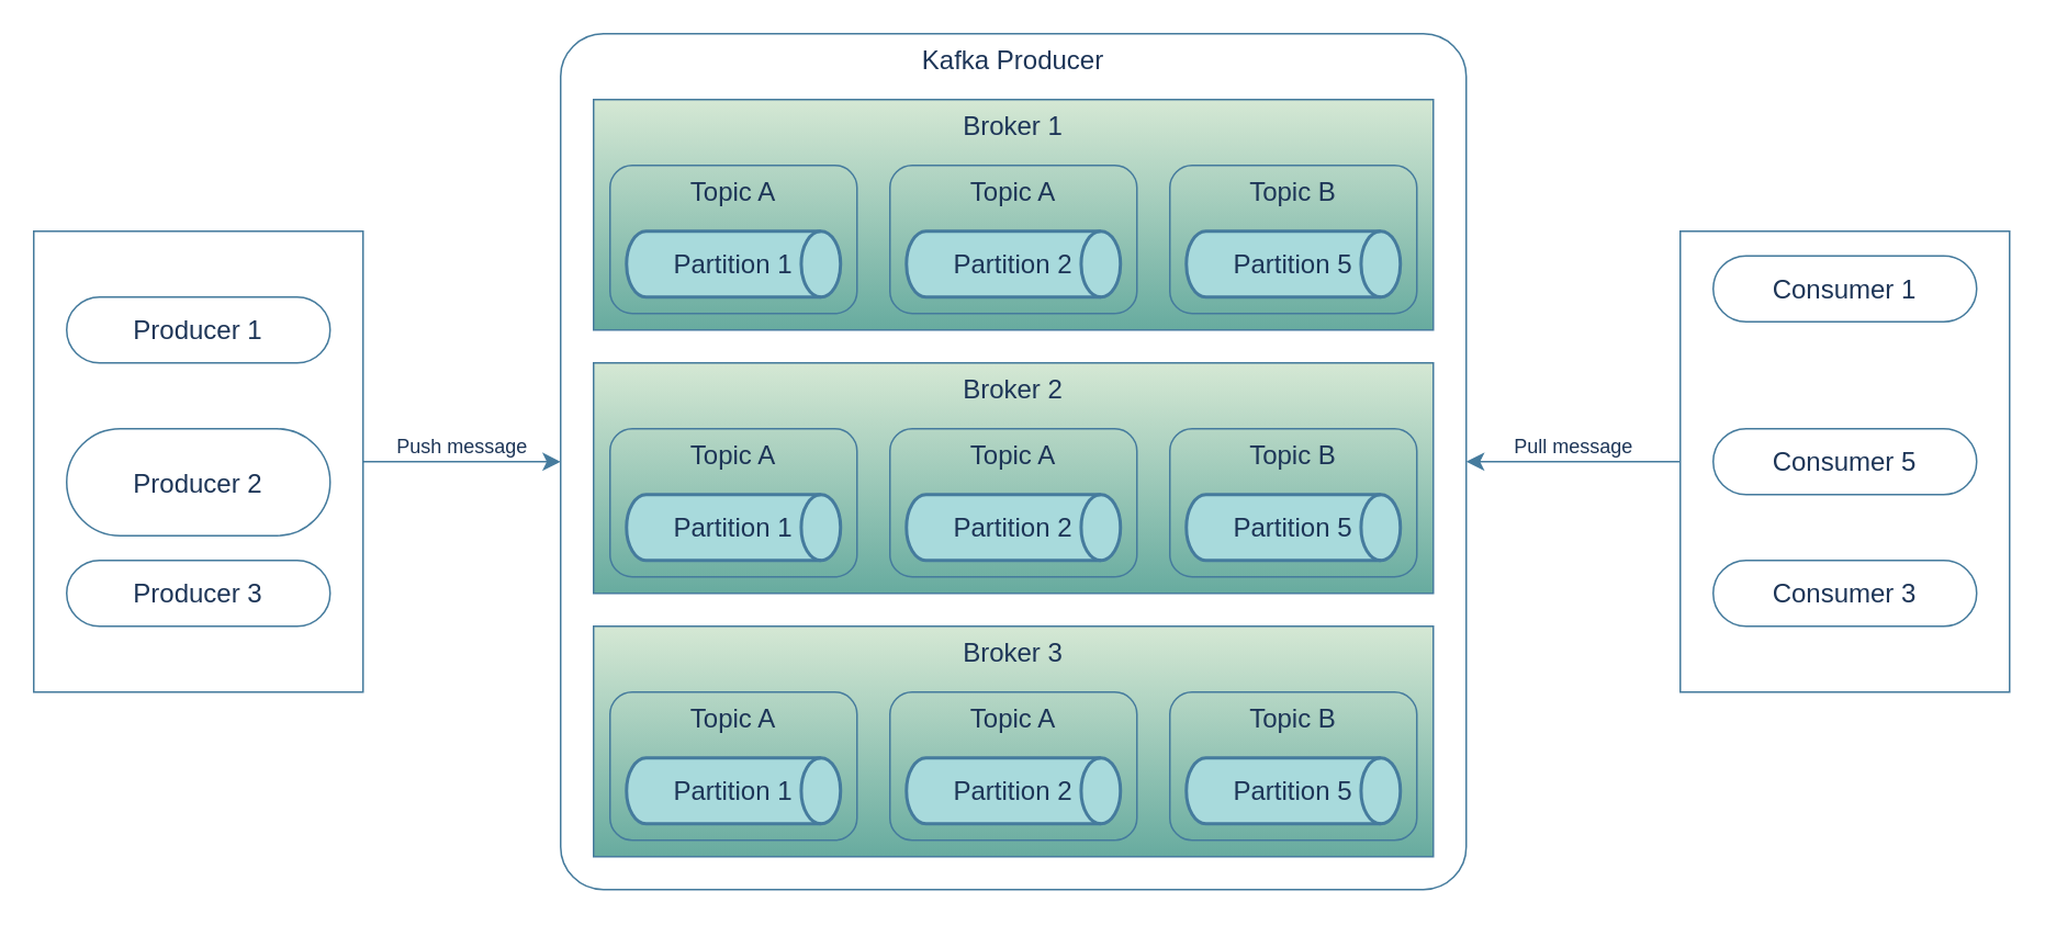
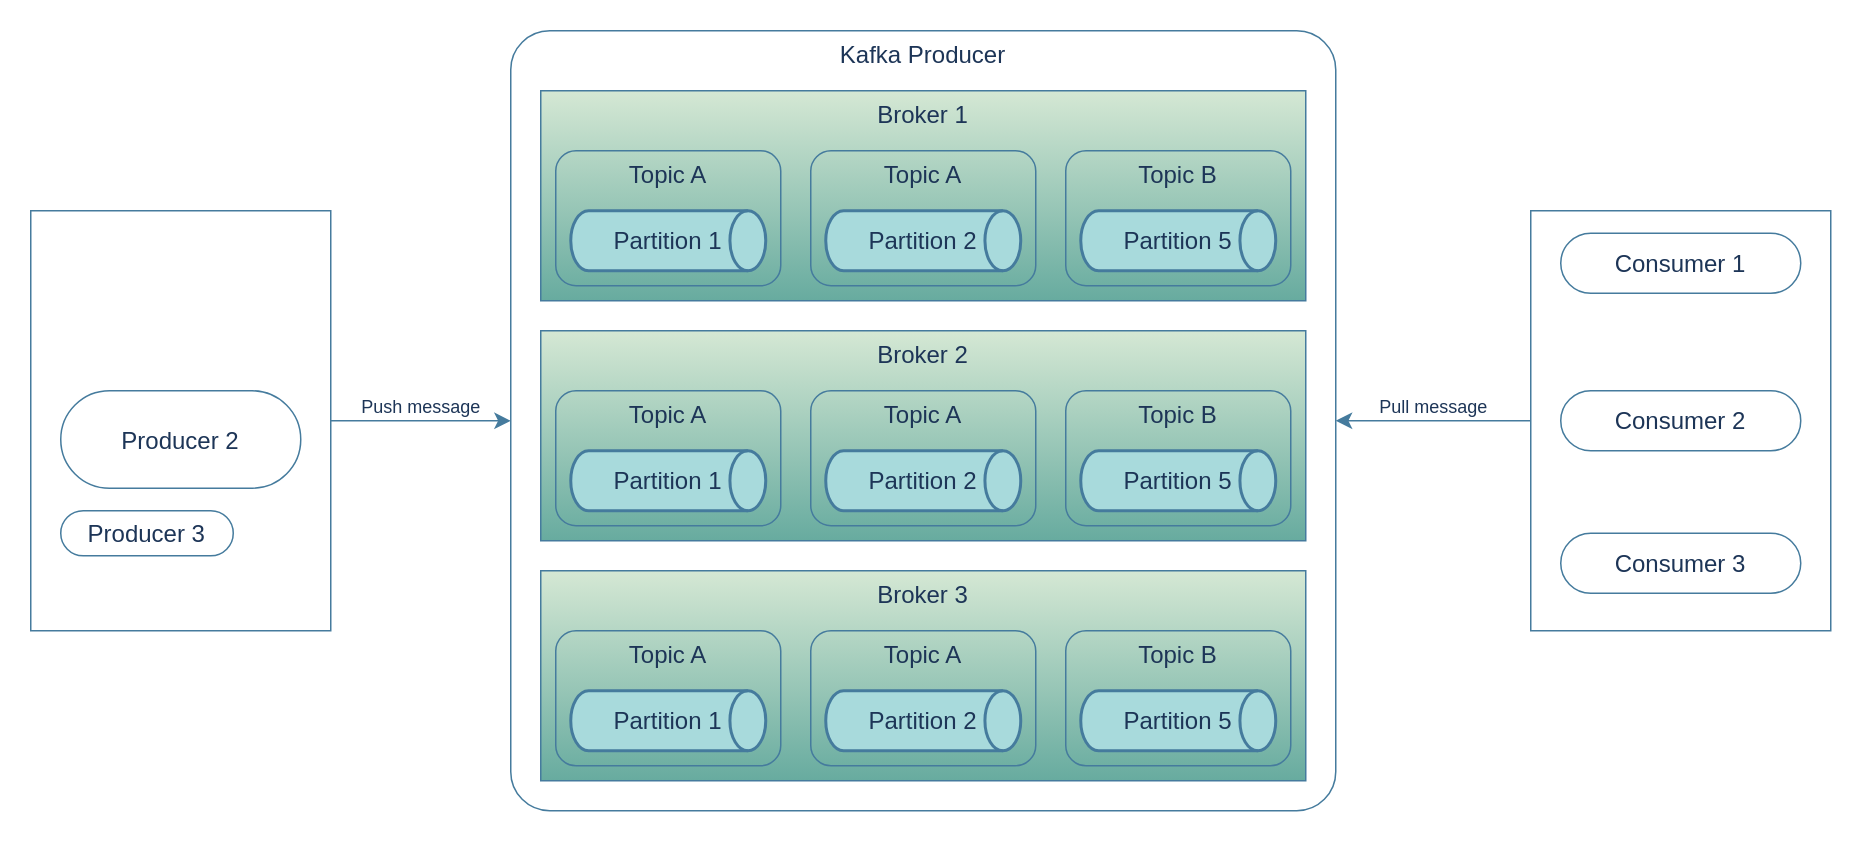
- <mxCell id="26" value="Producer 1" style="rounded=1;whiteSpace=wrap;html=1;strokeColor=#457B9D;fontSize=16;fontColor=#1D3557;fillColor=default;arcSize=50;" vertex="1" parent="1"><mxGeometry x="40" y="180" width="160" height="40" as="geometry" /></mxCell>
- <mxCell id="32" value="&lt;span style=&quot;color: rgb(29, 53, 87); font-family: Helvetica; font-size: 16px; font-style: normal; font-variant-ligatures: normal; font-variant-caps: normal; font-weight: 400; letter-spacing: normal; orphans: 2; text-align: center; text-indent: 0px; text-transform: none; widows: 2; word-spacing: 0px; -webkit-text-stroke-width: 0px; background-color: rgb(255, 255, 255); text-decoration-thickness: initial; text-decoration-style: initial; text-decoration-color: initial; float: none; display: inline !important;&quot;&gt;Consumer&lt;span&gt;&amp;nbsp;5&lt;/span&gt;&lt;/span&gt;" style="rounded=1;whiteSpace=wrap;html=1;strokeColor=#457B9D;fontSize=16;fontColor=#1D3557;fillColor=default;arcSize=50;" vertex="1" parent="1"><mxGeometry x="1040" y="260" width="160" height="40" as="geometry" /></mxCell>
+ <mxCell id="32" value="&lt;span style=&quot;color: rgb(29, 53, 87); font-family: Helvetica; font-size: 16px; font-style: normal; font-variant-ligatures: normal; font-variant-caps: normal; font-weight: 400; letter-spacing: normal; orphans: 2; text-align: center; text-indent: 0px; text-transform: none; widows: 2; word-spacing: 0px; -webkit-text-stroke-width: 0px; background-color: rgb(255, 255, 255); text-decoration-thickness: initial; text-decoration-style: initial; text-decoration-color: initial; float: none; display: inline !important;&quot;&gt;Consumer&lt;span&gt;&amp;nbsp;2&lt;/span&gt;&lt;/span&gt;" style="rounded=1;whiteSpace=wrap;html=1;strokeColor=#457B9D;fontSize=16;fontColor=#1D3557;fillColor=default;arcSize=50;" vertex="1" parent="1"><mxGeometry x="1040" y="260" width="160" height="40" as="geometry" /></mxCell>
- <mxCell id="28" value="Producer 3" style="rounded=1;whiteSpace=wrap;html=1;strokeColor=#457B9D;fontSize=16;fontColor=#1D3557;fillColor=default;arcSize=50;" vertex="1" parent="1"><mxGeometry x="40" y="340" width="160" height="40" as="geometry" /></mxCell>
+ <mxCell id="28" value="Producer 3" style="rounded=1;whiteSpace=wrap;html=1;strokeColor=#457B9D;fontSize=16;fontColor=#1D3557;fillColor=default;arcSize=50;" vertex="1" parent="1"><mxGeometry x="40" y="340" width="115" height="30" as="geometry" /></mxCell>
- <mxCell id="33" value="Consumer 3" style="rounded=1;whiteSpace=wrap;html=1;strokeColor=#457B9D;fontSize=16;fontColor=#1D3557;fillColor=default;arcSize=50;" vertex="1" parent="1"><mxGeometry x="1040" y="340" width="160" height="40" as="geometry" /></mxCell>
+ <mxCell id="33" value="Consumer 3" style="rounded=1;whiteSpace=wrap;html=1;strokeColor=#457B9D;fontSize=16;fontColor=#1D3557;fillColor=default;arcSize=50;" vertex="1" parent="1"><mxGeometry x="1040" y="355" width="160" height="40" as="geometry" /></mxCell>
